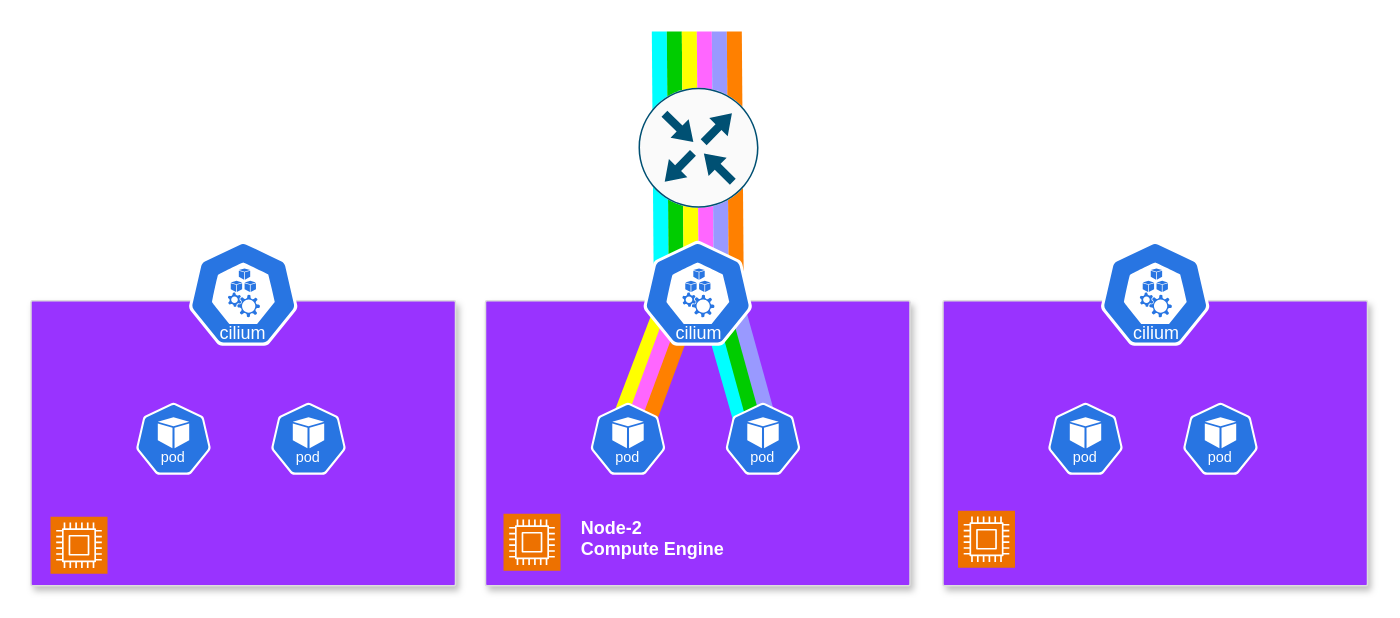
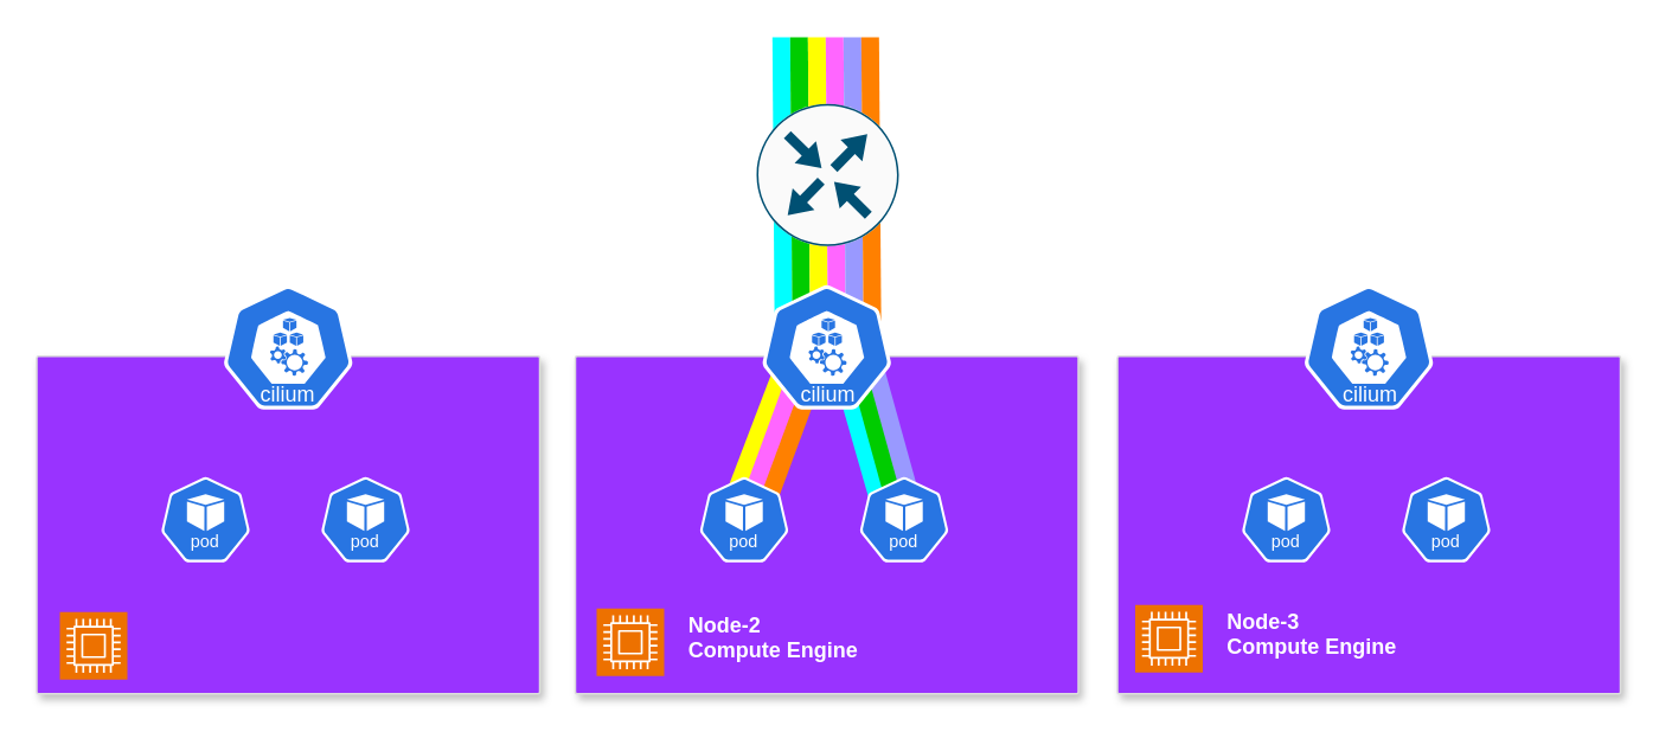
+ <mxCell id="20" value="&lt;font color=&quot;#ffffff&quot;&gt;&lt;span style=&quot;text-wrap: nowrap;&quot;&gt;Node-3&lt;/span&gt;&lt;br style=&quot;forced-color-adjust: none; font-family: Helvetica; font-size: 12px; font-style: normal; font-variant-ligatures: normal; font-variant-caps: normal; letter-spacing: normal; orphans: 2; text-align: left; text-indent: 0px; text-transform: none; widows: 2; word-spacing: 0px; -webkit-text-stroke-width: 0px; white-space: nowrap; text-decoration-thickness: initial; text-decoration-style: initial; text-decoration-color: initial;&quot;&gt;&lt;span style=&quot;font-family: Helvetica; font-size: 12px; font-style: normal; font-variant-ligatures: normal; font-variant-caps: normal; letter-spacing: normal; orphans: 2; text-align: left; text-indent: 0px; text-transform: none; widows: 2; word-spacing: 0px; -webkit-text-stroke-width: 0px; white-space: nowrap; text-decoration-thickness: initial; text-decoration-style: initial; text-decoration-color: initial; float: none; display: inline !important;&quot;&gt;Compute Engine&lt;/span&gt;&lt;/font&gt;" style="text;whiteSpace=wrap;html=1;fontStyle=1" parent="1" vertex="1"><mxGeometry x="688" y="336" width="120" height="50" as="geometry" /></mxCell>
